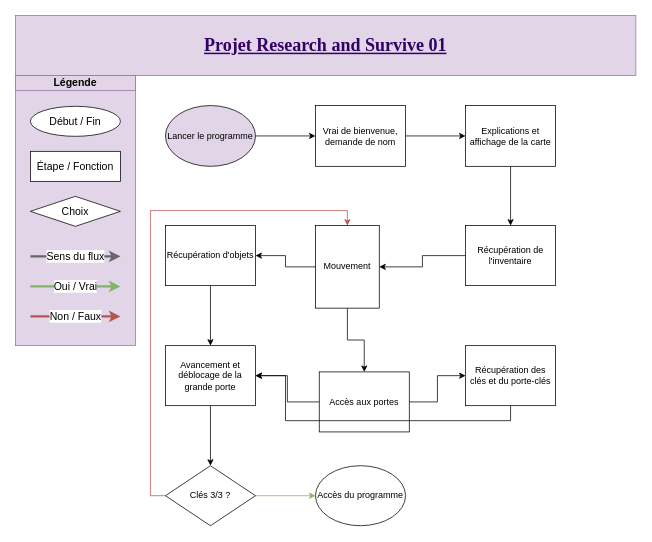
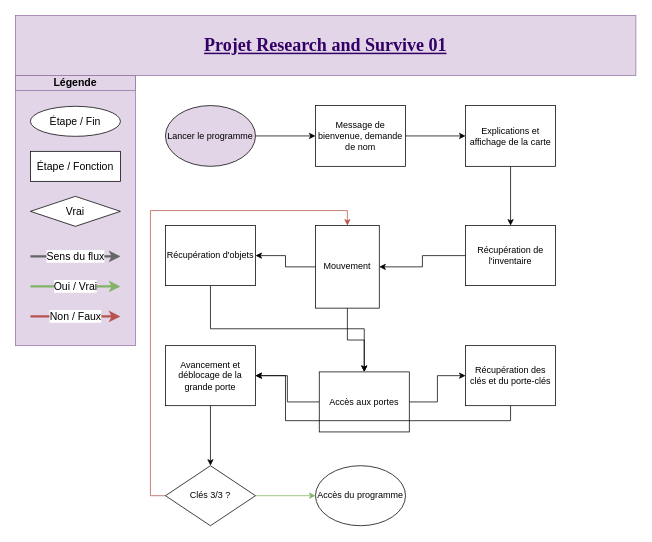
- <mxCell id="4" value="Début / Fin" style="ellipse;whiteSpace=wrap;html=1;fontSize=14;" vertex="1" parent="1"><mxGeometry x="40" y="141" width="120" height="40" as="geometry" /></mxCell>
+ <mxCell id="4" value="Étape / Fin" style="ellipse;whiteSpace=wrap;html=1;fontSize=14;" vertex="1" parent="1"><mxGeometry x="40" y="141" width="120" height="40" as="geometry" /></mxCell>
- <mxCell id="14" value="Vrai de bienvenue, demande de nom" style="rounded=0;whiteSpace=wrap;html=1;" vertex="1" parent="1"><mxGeometry x="420" y="140" width="120" height="81" as="geometry" /></mxCell>
+ <mxCell id="14" value="Message de bienvenue, demande de nom" style="rounded=0;whiteSpace=wrap;html=1;" vertex="1" parent="1"><mxGeometry x="420" y="140" width="120" height="81" as="geometry" /></mxCell>
- <mxCell id="6" value="Choix" style="rhombus;whiteSpace=wrap;html=1;fontSize=14;" vertex="1" parent="1"><mxGeometry x="40" y="261" width="120" height="40" as="geometry" /></mxCell>
+ <mxCell id="6" value="Vrai" style="rhombus;whiteSpace=wrap;html=1;fontSize=14;" vertex="1" parent="1"><mxGeometry x="40" y="261" width="120" height="40" as="geometry" /></mxCell>
- <mxCell id="22" style="edgeStyle=orthogonalEdgeStyle;rounded=0;orthogonalLoop=1;jettySize=auto;html=1;exitX=0.5;exitY=1;exitDx=0;exitDy=0;entryX=0.5;entryY=0;entryDx=0;entryDy=0;" edge="1" parent="1" source="23" target="28"><mxGeometry relative="1" as="geometry" /></mxCell>
+ <mxCell id="22" style="edgeStyle=orthogonalEdgeStyle;rounded=0;orthogonalLoop=1;jettySize=auto;html=1;exitX=0.5;exitY=1;exitDx=0;exitDy=0;" edge="1" parent="1" source="23" target="26"><mxGeometry relative="1" as="geometry" /></mxCell>
